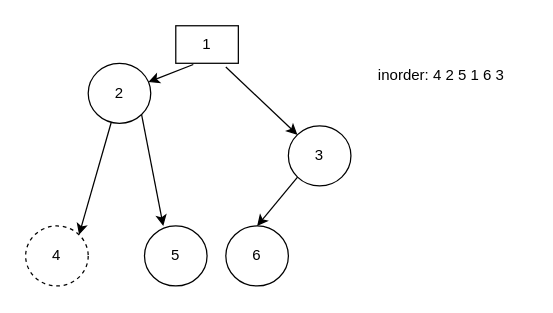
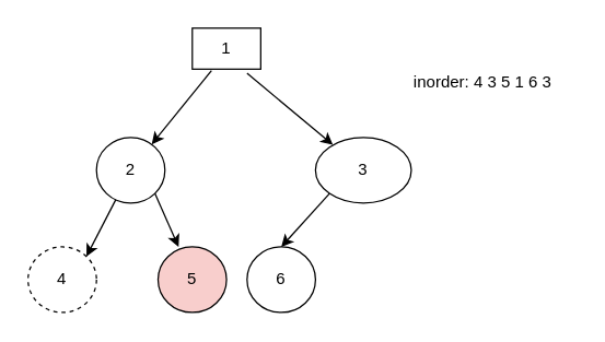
- <mxCell id="13" value="inorder: 4 2 5 1 6 3" style="text;html=1;resizable=0;points=[];autosize=1;align=left;verticalAlign=top;spacingTop=-4;" parent="1" vertex="1"><mxGeometry x="300" y="50" width="120" height="20" as="geometry" /></mxCell>
+ <mxCell id="13" value="inorder: 4 3 5 1 6 3" style="text;html=1;resizable=0;points=[];autosize=1;align=left;verticalAlign=top;spacingTop=-4;" parent="1" vertex="1"><mxGeometry x="300" y="50" width="120" height="20" as="geometry" /></mxCell>
- <mxCell id="3" value="2" style="ellipse;whiteSpace=wrap;html=1;" parent="1" vertex="1"><mxGeometry x="70" y="50" width="50" height="48" as="geometry" /></mxCell>
+ <mxCell id="3" value="2" style="ellipse;whiteSpace=wrap;html=1;" parent="1" vertex="1"><mxGeometry x="70" y="100" width="50" height="48" as="geometry" /></mxCell>
- <mxCell id="5" value="3" style="ellipse;whiteSpace=wrap;html=1;" parent="1" vertex="1"><mxGeometry x="230" y="100" width="50" height="48" as="geometry" /></mxCell>
+ <mxCell id="5" value="3" style="ellipse;whiteSpace=wrap;html=1;" parent="1" vertex="1"><mxGeometry x="230" y="100" width="70" height="48" as="geometry" /></mxCell>
- <mxCell id="8" value="5" style="ellipse;whiteSpace=wrap;html=1;" parent="1" vertex="1"><mxGeometry x="115" y="180" width="50" height="48" as="geometry" /></mxCell>
+ <mxCell id="8" value="5" style="ellipse;whiteSpace=wrap;html=1;fillColor=#f8cecc;" parent="1" vertex="1"><mxGeometry x="115" y="180" width="50" height="48" as="geometry" /></mxCell>
